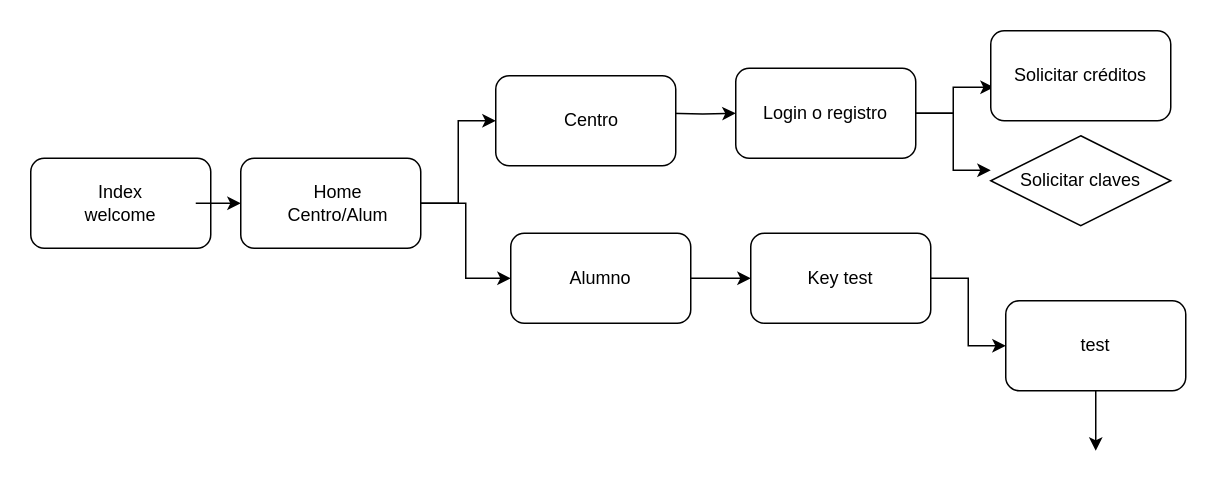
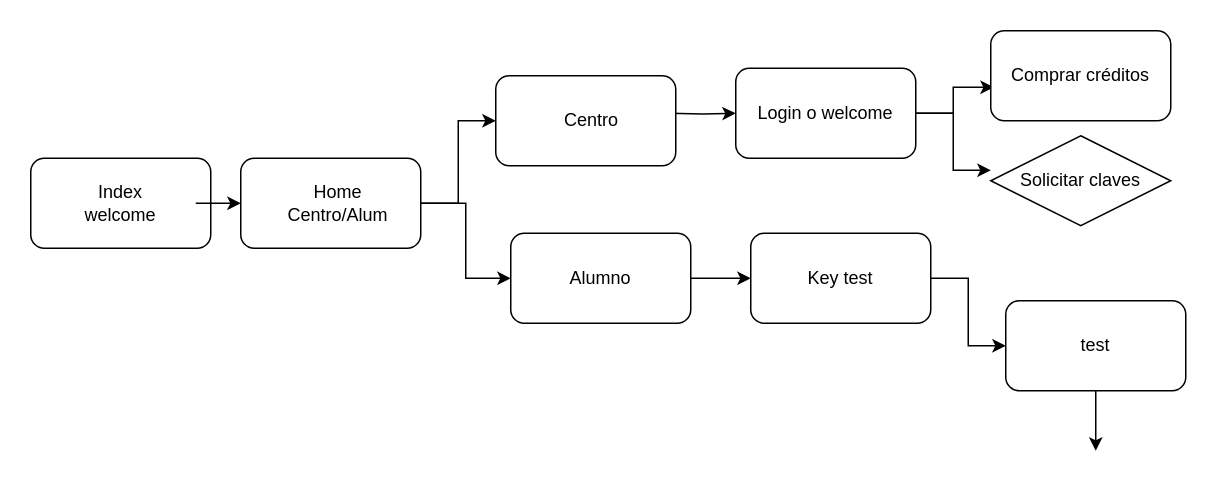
- <mxCell id="25" value="Solicitar créditos" style="rounded=1;whiteSpace=wrap;html=1;" vertex="1" parent="1"><mxGeometry x="660" y="20" width="120" height="60" as="geometry" /></mxCell>
+ <mxCell id="25" value="Comprar créditos" style="rounded=1;whiteSpace=wrap;html=1;" vertex="1" parent="1"><mxGeometry x="660" y="20" width="120" height="60" as="geometry" /></mxCell>
- <mxCell id="19" value="Login o registro" style="rounded=1;whiteSpace=wrap;html=1;" vertex="1" parent="1"><mxGeometry x="490" y="45" width="120" height="60" as="geometry" /></mxCell>
+ <mxCell id="19" value="Login o welcome" style="rounded=1;whiteSpace=wrap;html=1;" vertex="1" parent="1"><mxGeometry x="490" y="45" width="120" height="60" as="geometry" /></mxCell>
